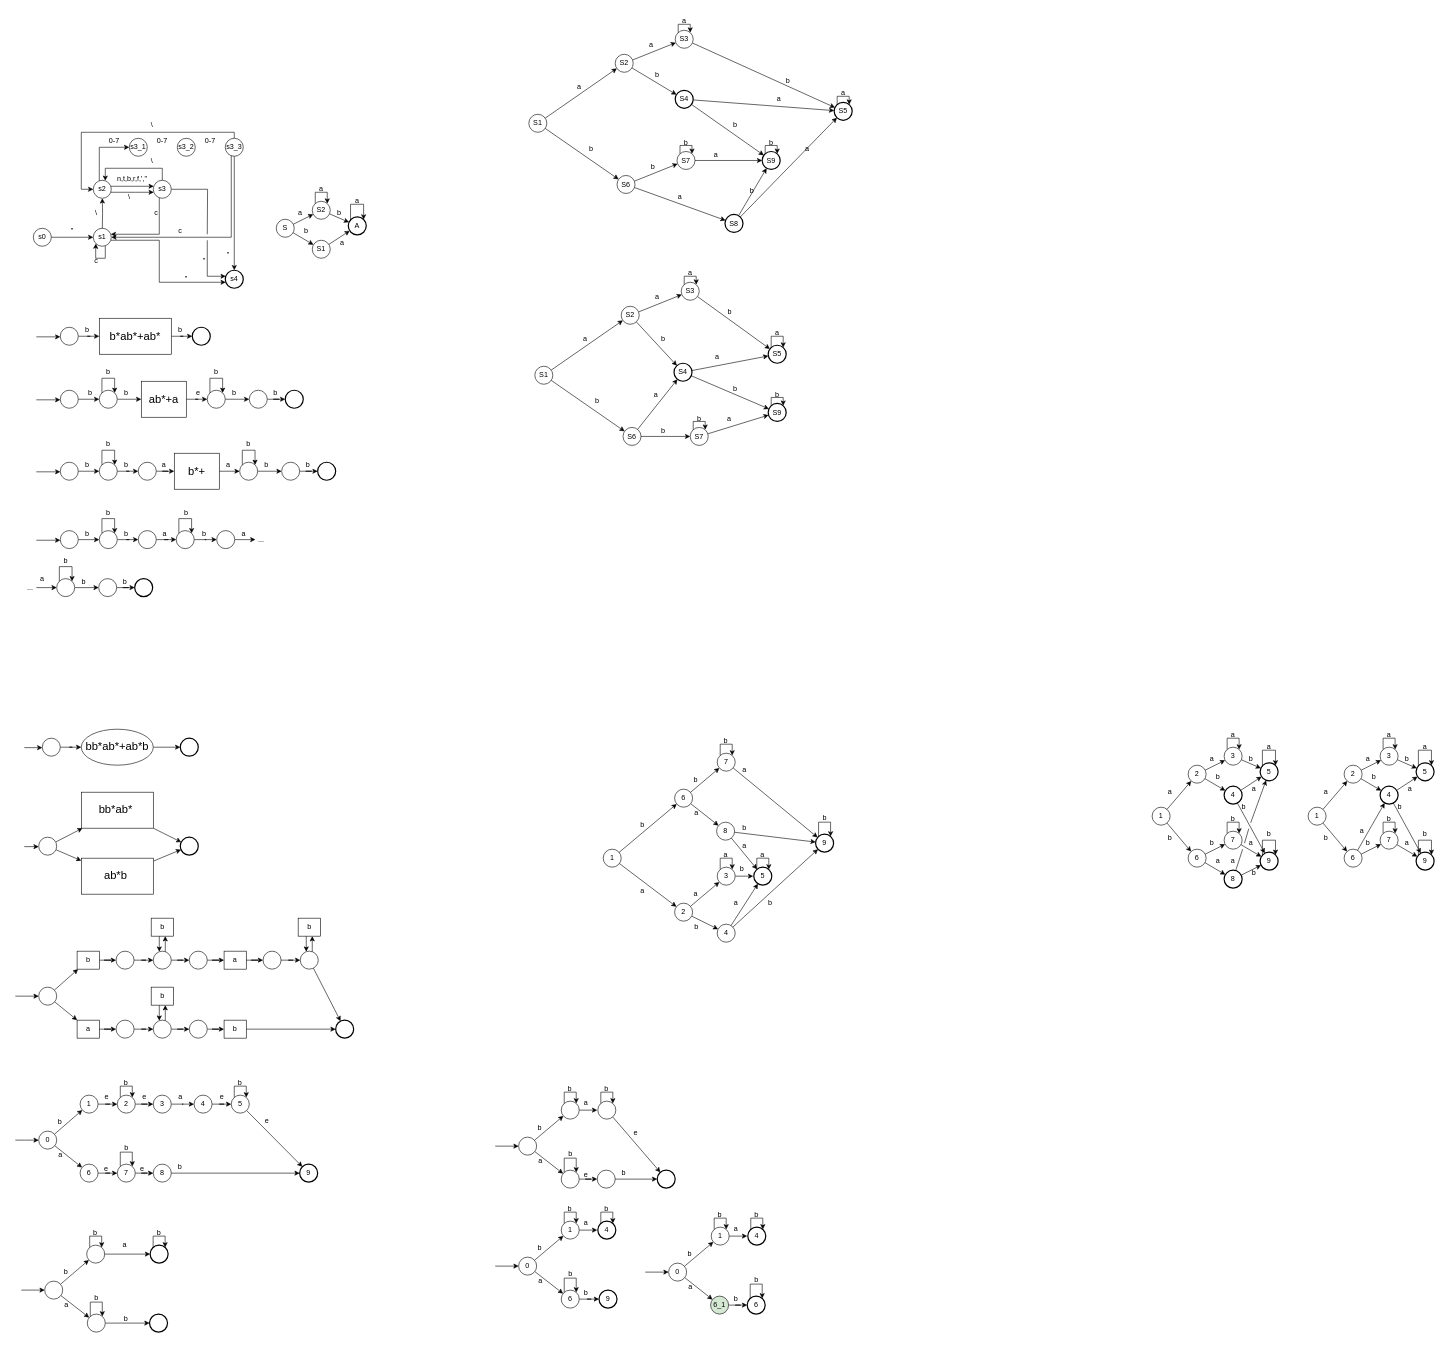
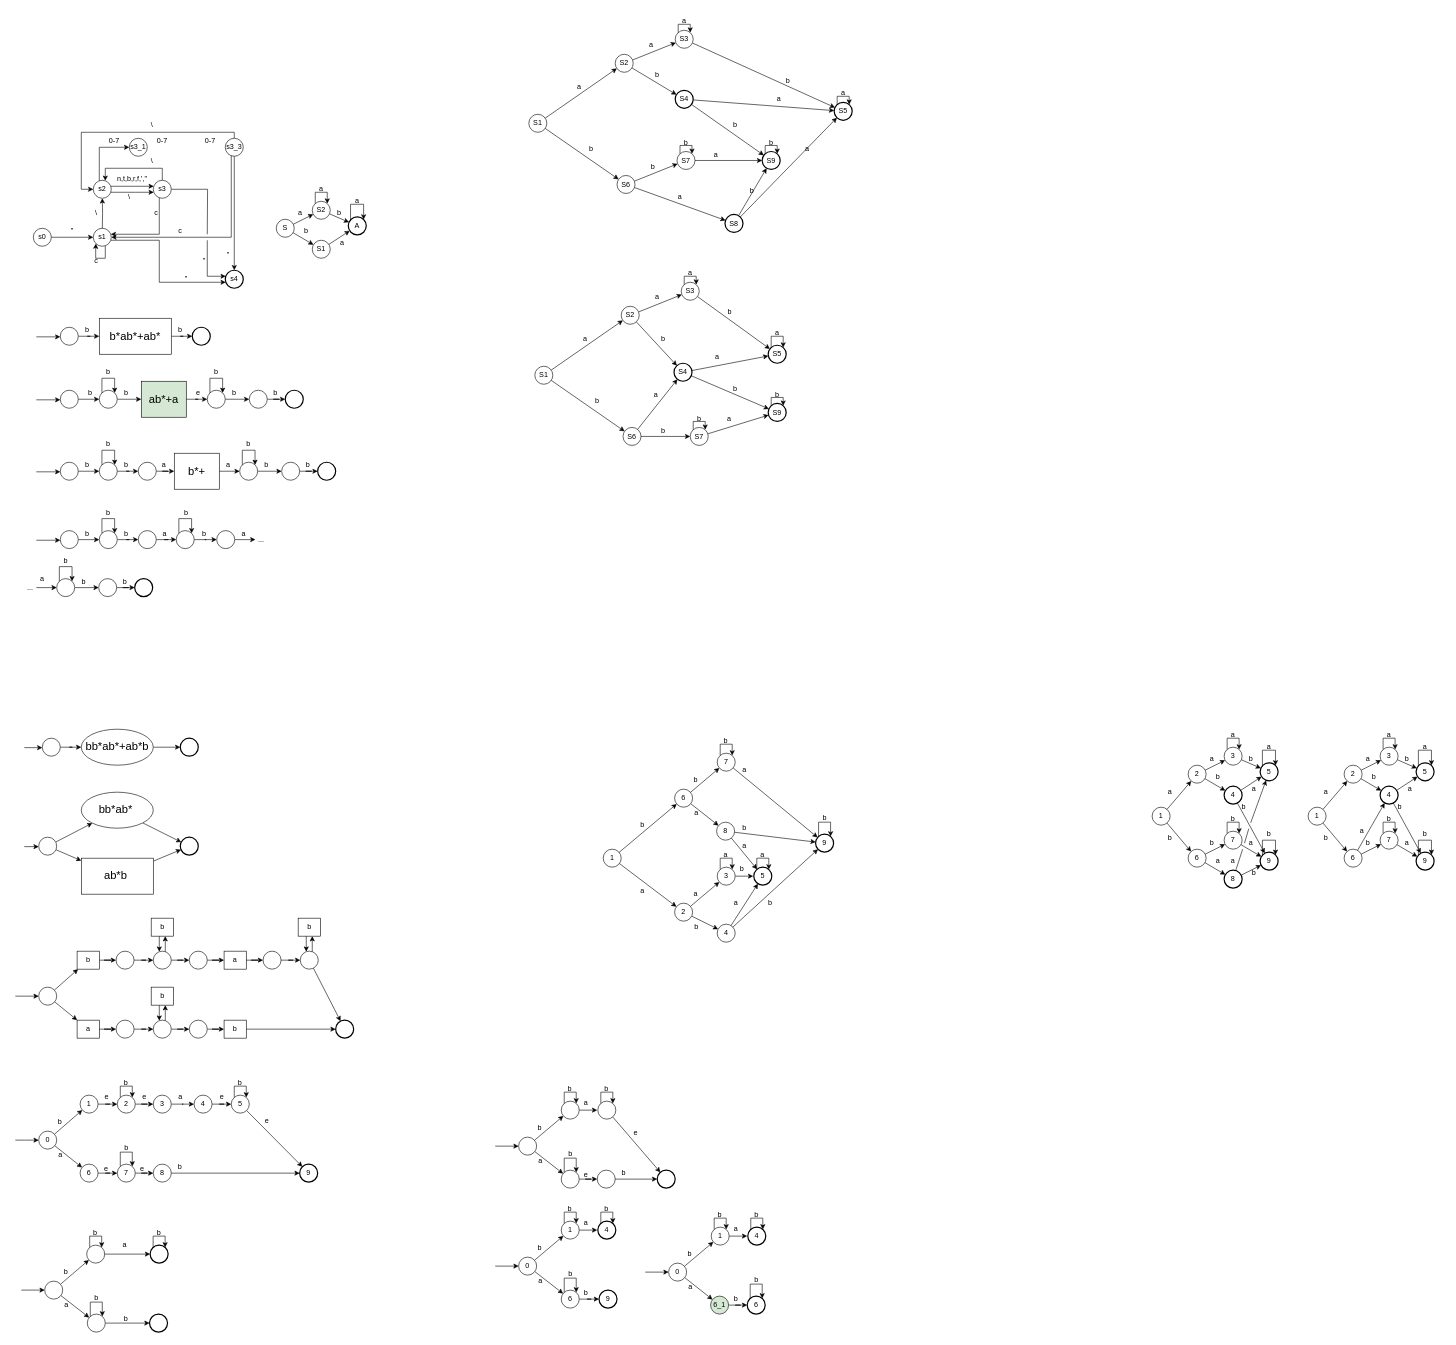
- <mxCell id="19" value="s3_2" style="ellipse;whiteSpace=wrap;html=1;aspect=fixed;" parent="1" vertex="1"><mxGeometry x="295" y="230" width="30" height="30" as="geometry" /></mxCell>
- <mxCell id="67" value="&lt;span style=&quot;font-size:14.0pt;mso-bidi-font-size:11.0pt;&lt;br/&gt;font-family:&amp;quot;Times New Roman&amp;quot;,serif;mso-fareast-font-family:&amp;quot;Courier New&amp;quot;;&lt;br/&gt;mso-bidi-font-family:&amp;quot;Courier New&amp;quot;;mso-ansi-language:RU;mso-fareast-language:&lt;br/&gt;EN-US;mso-bidi-language:AR-SA&quot;&gt;ab*+a&lt;/span&gt;" style="whiteSpace=wrap;html=1;" parent="1" vertex="1"><mxGeometry x="235" y="635" width="75" height="60" as="geometry" /></mxCell>
+ <mxCell id="67" value="&lt;span style=&quot;font-size:14.0pt;mso-bidi-font-size:11.0pt;&lt;br/&gt;font-family:&amp;quot;Times New Roman&amp;quot;,serif;mso-fareast-font-family:&amp;quot;Courier New&amp;quot;;&lt;br/&gt;mso-bidi-font-family:&amp;quot;Courier New&amp;quot;;mso-ansi-language:RU;mso-fareast-language:&lt;br/&gt;EN-US;mso-bidi-language:AR-SA&quot;&gt;ab*+a&lt;/span&gt;" style="whiteSpace=wrap;html=1;fillColor=#d5e8d4;" parent="1" vertex="1"><mxGeometry x="235" y="635" width="75" height="60" as="geometry" /></mxCell>
- <mxCell id="225" value="&lt;p class=&quot;MsoNormal&quot;&gt;&lt;span style=&quot;font-size:14.0pt;mso-bidi-font-size:11.0pt;&lt;br/&gt;font-family:&amp;quot;Times New Roman&amp;quot;,serif;mso-bidi-font-family:&amp;quot;Courier New&amp;quot;&quot;&gt;bb*ab*&amp;nbsp;&lt;/span&gt;&lt;/p&gt;" style="whiteSpace=wrap;html=1;" parent="1" vertex="1"><mxGeometry x="135" y="1320" width="120" height="60" as="geometry" /></mxCell>
+ <mxCell id="225" value="&lt;p class=&quot;MsoNormal&quot;&gt;&lt;span style=&quot;font-size:14.0pt;mso-bidi-font-size:11.0pt;&lt;br/&gt;font-family:&amp;quot;Times New Roman&amp;quot;,serif;mso-bidi-font-family:&amp;quot;Courier New&amp;quot;&quot;&gt;bb*ab*&amp;nbsp;&lt;/span&gt;&lt;/p&gt;" style="ellipse;whiteSpace=wrap;html=1;" parent="1" vertex="1"><mxGeometry x="135" y="1320" width="120" height="60" as="geometry" /></mxCell>
